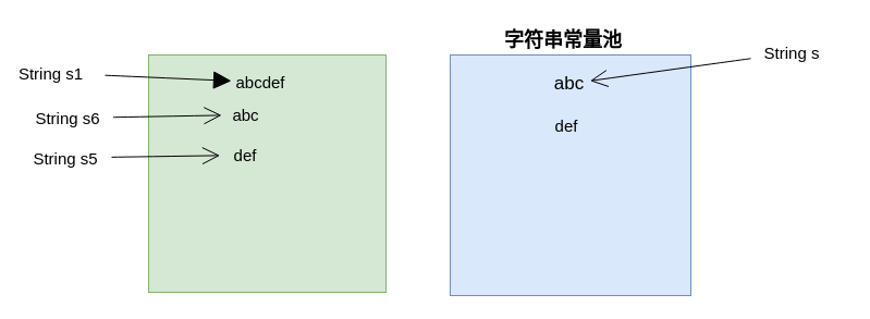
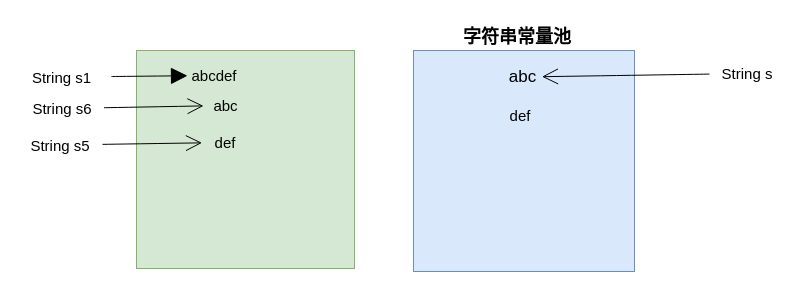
- <mxCell id="11" value="String s" style="text;html=1;strokeColor=none;fillColor=none;align=center;verticalAlign=middle;whiteSpace=wrap;rounded=0;fontSize=15;" vertex="1" parent="1"><mxGeometry x="697" y="33" width="60" height="30" as="geometry" /></mxCell>
+ <mxCell id="11" value="String s" style="text;html=1;strokeColor=none;fillColor=none;align=center;verticalAlign=middle;whiteSpace=wrap;rounded=0;fontSize=15;" vertex="1" parent="1"><mxGeometry x="717" y="58" width="60" height="30" as="geometry" /></mxCell>
- <mxCell id="13" value="String s1" style="text;html=1;strokeColor=none;fillColor=none;align=center;verticalAlign=middle;whiteSpace=wrap;rounded=0;fontSize=15;" vertex="1" parent="1"><mxGeometry x="5" y="55" width="83" height="23" as="geometry" /></mxCell>
+ <mxCell id="13" value="String s1" style="text;html=1;strokeColor=none;fillColor=none;align=center;verticalAlign=middle;whiteSpace=wrap;rounded=0;fontSize=15;" vertex="1" parent="1"><mxGeometry x="20" y="65" width="83" height="23" as="geometry" /></mxCell>
- <mxCell id="7" value="abcdef" style="text;html=1;strokeColor=none;fillColor=none;align=center;verticalAlign=middle;whiteSpace=wrap;rounded=0;fontSize=15;" vertex="1" parent="1"><mxGeometry x="220" y="65" width="38" height="20" as="geometry" /></mxCell>
+ <mxCell id="7" value="abcdef" style="text;html=1;strokeColor=none;fillColor=none;align=center;verticalAlign=middle;whiteSpace=wrap;rounded=0;fontSize=15;" vertex="1" parent="1"><mxGeometry x="195" y="65" width="38" height="20" as="geometry" /></mxCell>
